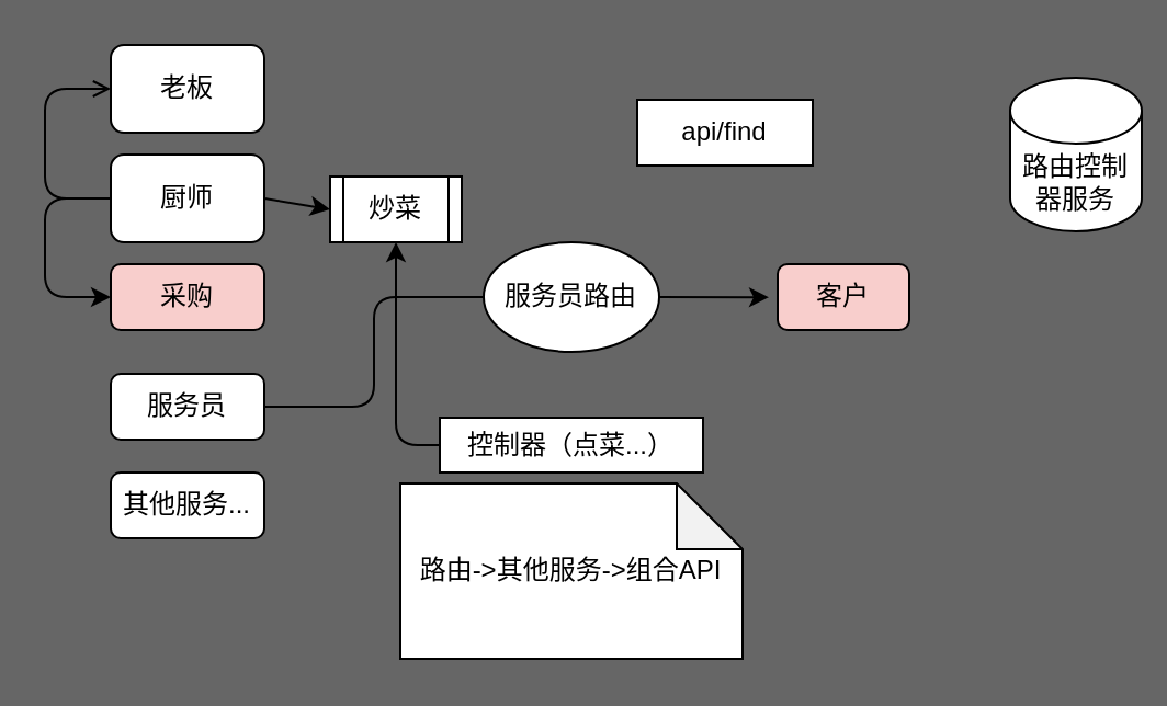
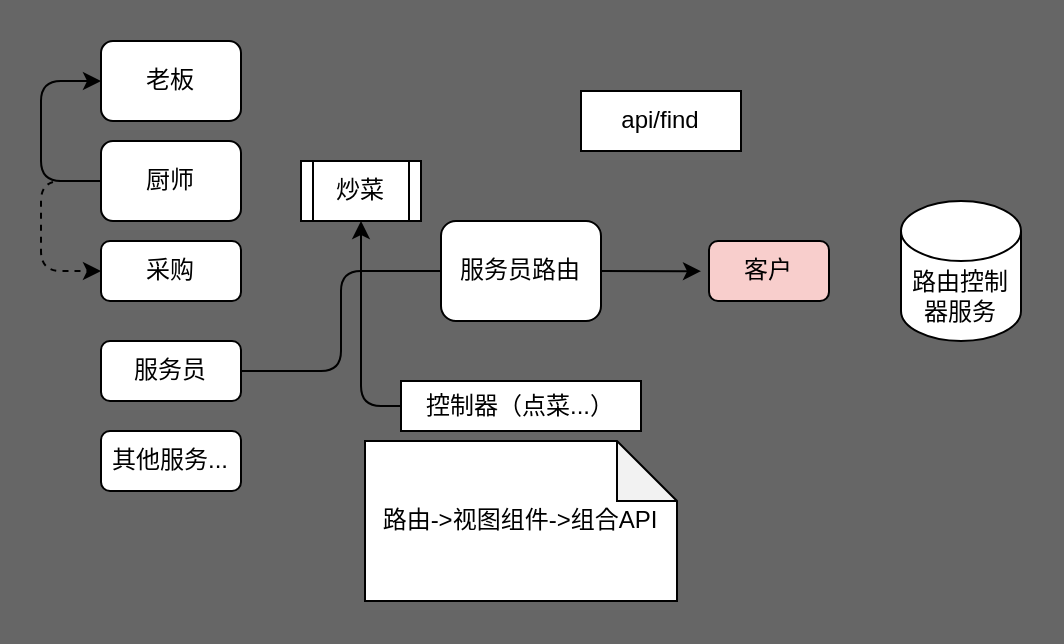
- <mxCell id="5" style="edgeStyle=orthogonalEdgeStyle;html=1;exitX=0;exitY=0.5;exitDx=0;exitDy=0;entryX=0;entryY=0.5;entryDx=0;entryDy=0;endArrow=open;" edge="1" parent="1" source="7" target="2"><mxGeometry relative="1" as="geometry"><Array as="points"><mxPoint x="20" y="90" /><mxPoint x="20" y="40" /></Array></mxGeometry></mxCell>
+ <mxCell id="5" style="edgeStyle=orthogonalEdgeStyle;html=1;exitX=0;exitY=0.5;exitDx=0;exitDy=0;entryX=0;entryY=0.5;entryDx=0;entryDy=0;" edge="1" parent="1" source="7" target="2"><mxGeometry relative="1" as="geometry"><Array as="points"><mxPoint x="20" y="90" /><mxPoint x="20" y="40" /></Array></mxGeometry></mxCell>
- <mxCell id="18" value="路由控制器服务" style="shape=cylinder3;whiteSpace=wrap;html=1;boundedLbl=1;backgroundOutline=1;size=15;" vertex="1" parent="1"><mxGeometry x="460" y="35" width="60" height="70" as="geometry" /></mxCell>
+ <mxCell id="18" value="路由控制器服务" style="shape=cylinder3;whiteSpace=wrap;html=1;boundedLbl=1;backgroundOutline=1;size=15;" vertex="1" parent="1"><mxGeometry x="450" y="100" width="60" height="70" as="geometry" /></mxCell>
- <mxCell id="4" style="edgeStyle=none;html=1;exitX=1;exitY=0.5;exitDx=0;exitDy=0;entryX=0;entryY=0.5;entryDx=0;entryDy=0;" edge="1" parent="1" source="7" target="17"><mxGeometry relative="1" as="geometry" /></mxCell>
- <mxCell id="6" style="edgeStyle=orthogonalEdgeStyle;html=1;exitX=0;exitY=0.5;exitDx=0;exitDy=0;entryX=0;entryY=0.5;entryDx=0;entryDy=0;" edge="1" parent="1" source="7" target="8"><mxGeometry relative="1" as="geometry"><Array as="points"><mxPoint x="20" y="90" /><mxPoint x="20" y="135" /></Array></mxGeometry></mxCell>
+ <mxCell id="6" style="edgeStyle=orthogonalEdgeStyle;html=1;exitX=0;exitY=0.5;exitDx=0;exitDy=0;entryX=0;entryY=0.5;entryDx=0;entryDy=0;dashed=1;" edge="1" parent="1" source="7" target="8"><mxGeometry relative="1" as="geometry"><Array as="points"><mxPoint x="20" y="90" /><mxPoint x="20" y="135" /></Array></mxGeometry></mxCell>
- <mxCell id="8" value="采购" style="rounded=1;whiteSpace=wrap;html=1;fillColor=#f8cecc;" vertex="1" parent="1"><mxGeometry x="50" y="120" width="70" height="30" as="geometry" /></mxCell>
+ <mxCell id="8" value="采购" style="rounded=1;whiteSpace=wrap;html=1;" vertex="1" parent="1"><mxGeometry x="50" y="120" width="70" height="30" as="geometry" /></mxCell>
- <mxCell id="12" value="服务员路由" style="ellipse;whiteSpace=wrap;html=1;" vertex="1" parent="1"><mxGeometry x="220" y="110" width="80" height="50" as="geometry" /></mxCell>
+ <mxCell id="12" value="服务员路由" style="whiteSpace=wrap;html=1;rounded=1;" vertex="1" parent="1"><mxGeometry x="220" y="110" width="80" height="50" as="geometry" /></mxCell>
- <mxCell id="19" value="路由-&amp;gt;其他服务-&amp;gt;组合API" style="shape=note;whiteSpace=wrap;html=1;backgroundOutline=1;darkOpacity=0.05;" vertex="1" parent="1"><mxGeometry x="182" y="220" width="156" height="80" as="geometry" /></mxCell>
+ <mxCell id="19" value="路由-&amp;gt;视图组件-&amp;gt;组合API" style="shape=note;whiteSpace=wrap;html=1;backgroundOutline=1;darkOpacity=0.05;" vertex="1" parent="1"><mxGeometry x="182" y="220" width="156" height="80" as="geometry" /></mxCell>
